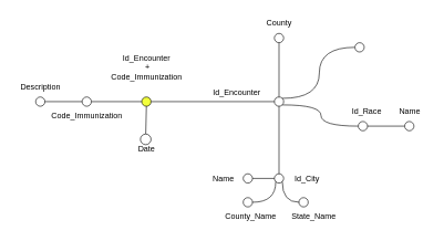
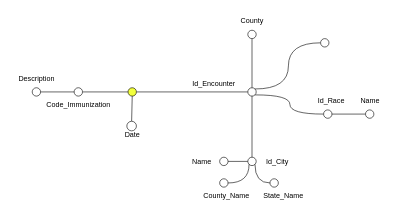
- <mxCell id="4" value="Id_Encounter&lt;div&gt;&amp;nbsp;+&lt;div&gt;Code_Immunization&lt;br&gt;&lt;/div&gt;&lt;/div&gt;" style="text;html=1;align=center;verticalAlign=middle;resizable=0;points=[];autosize=1;strokeColor=none;fillColor=none;" vertex="1" parent="1"><mxGeometry x="155" y="71" width="130" height="60" as="geometry" /></mxCell>
